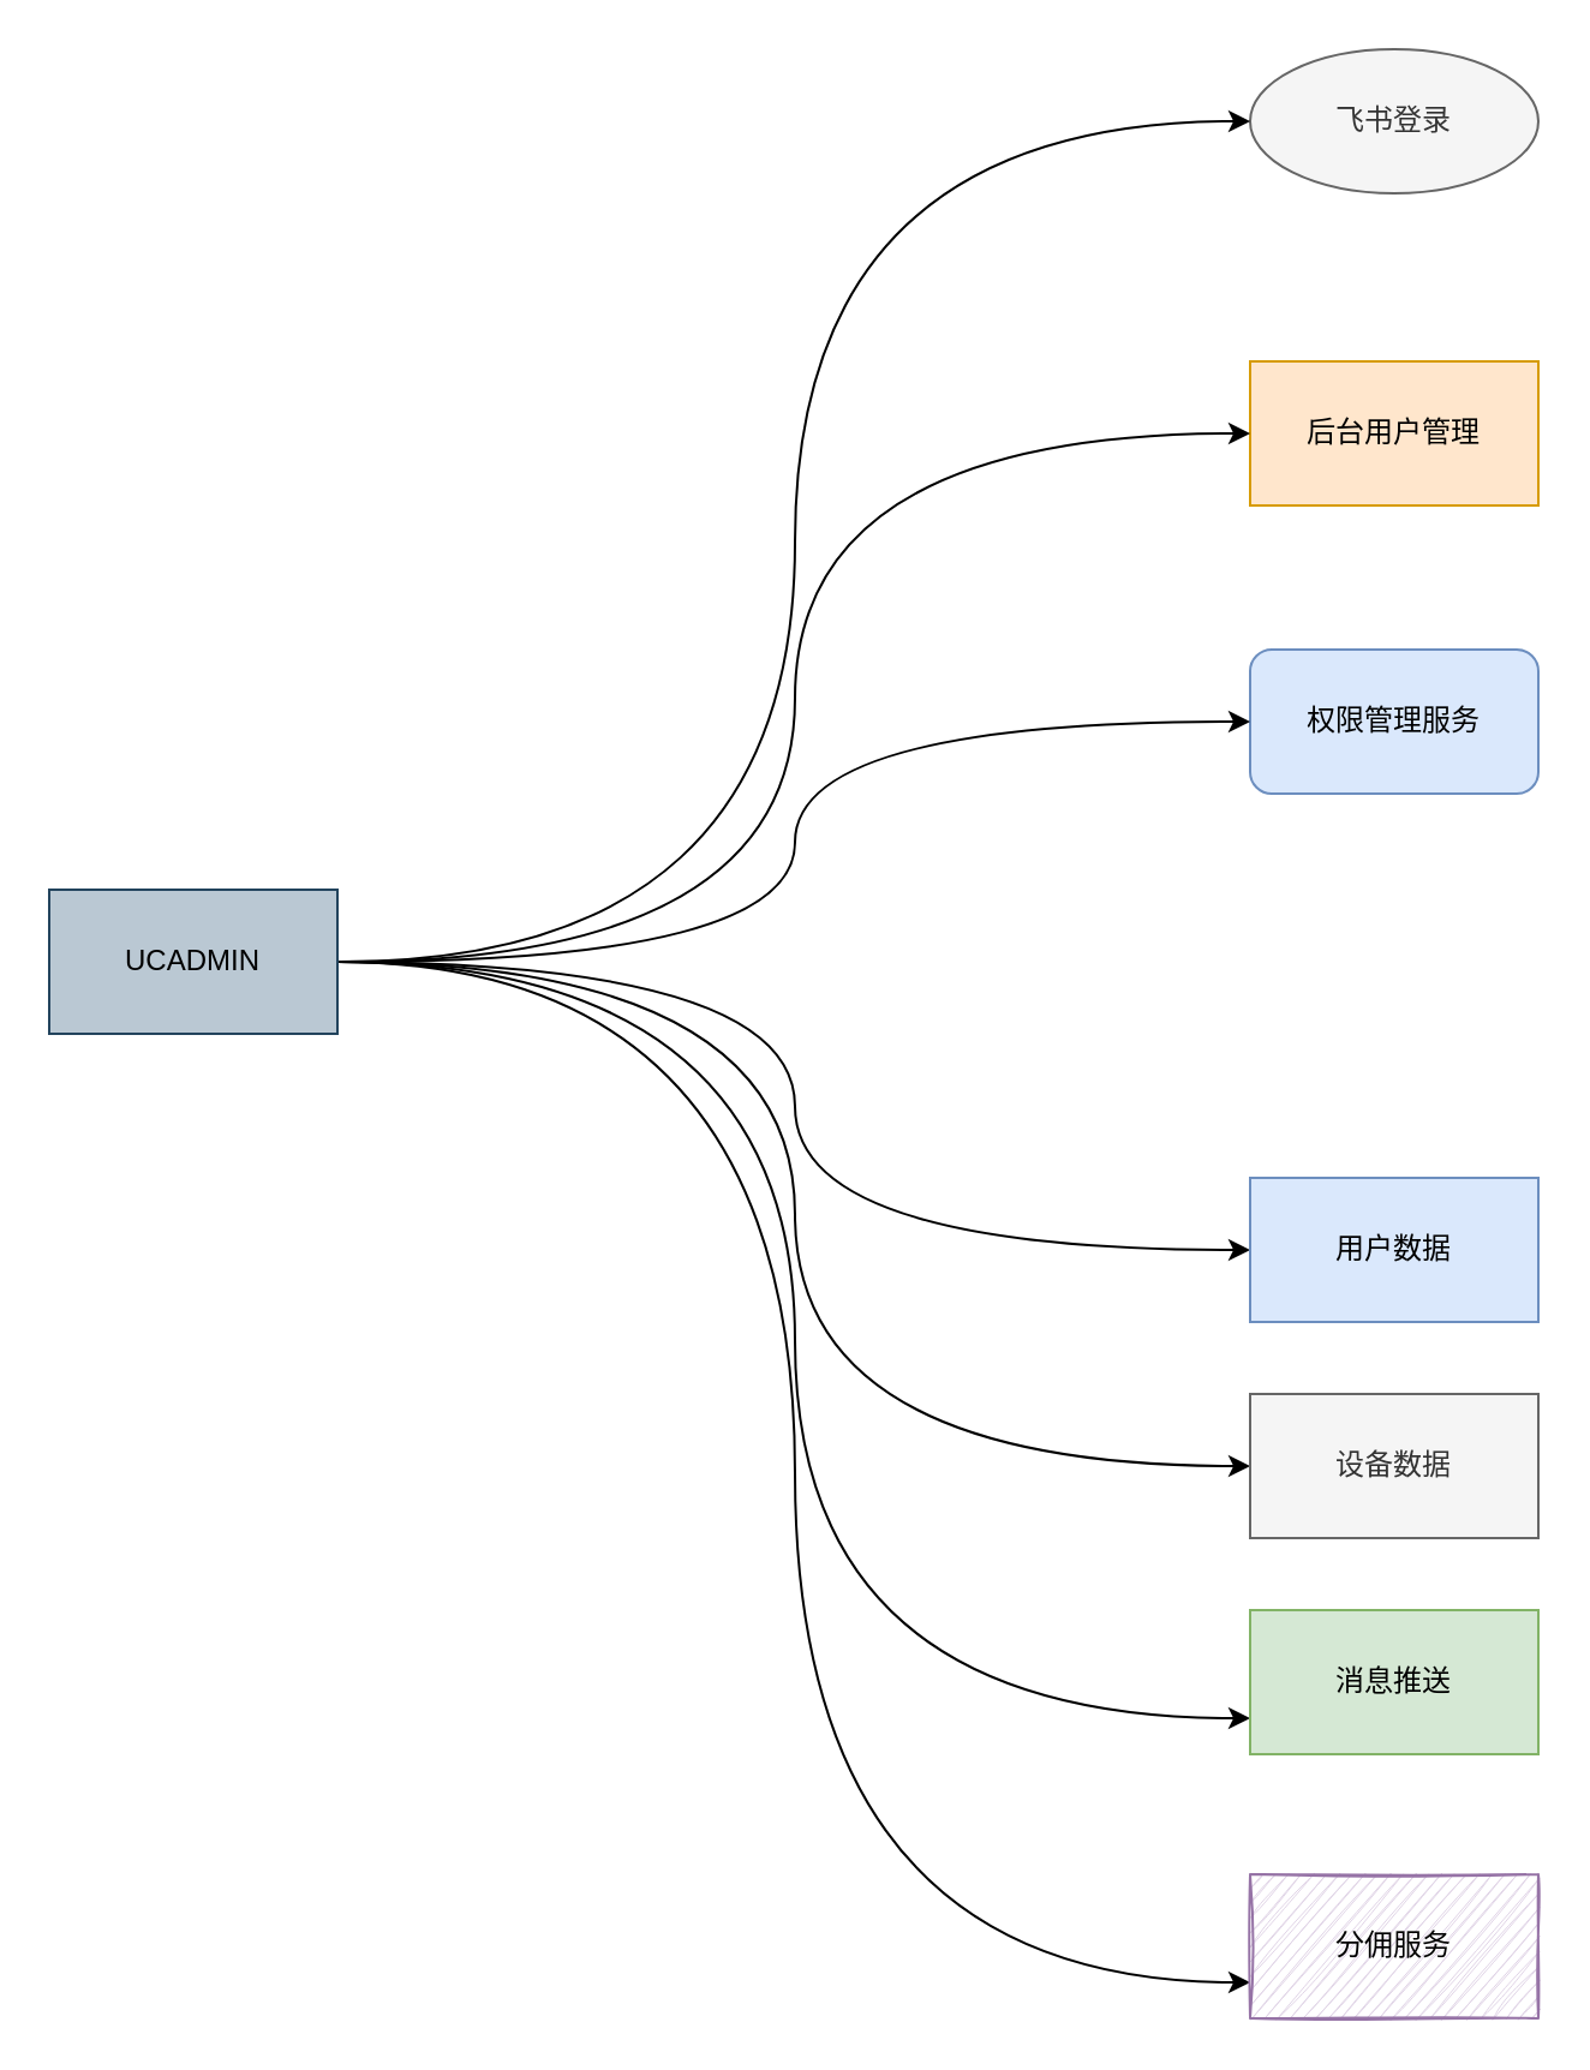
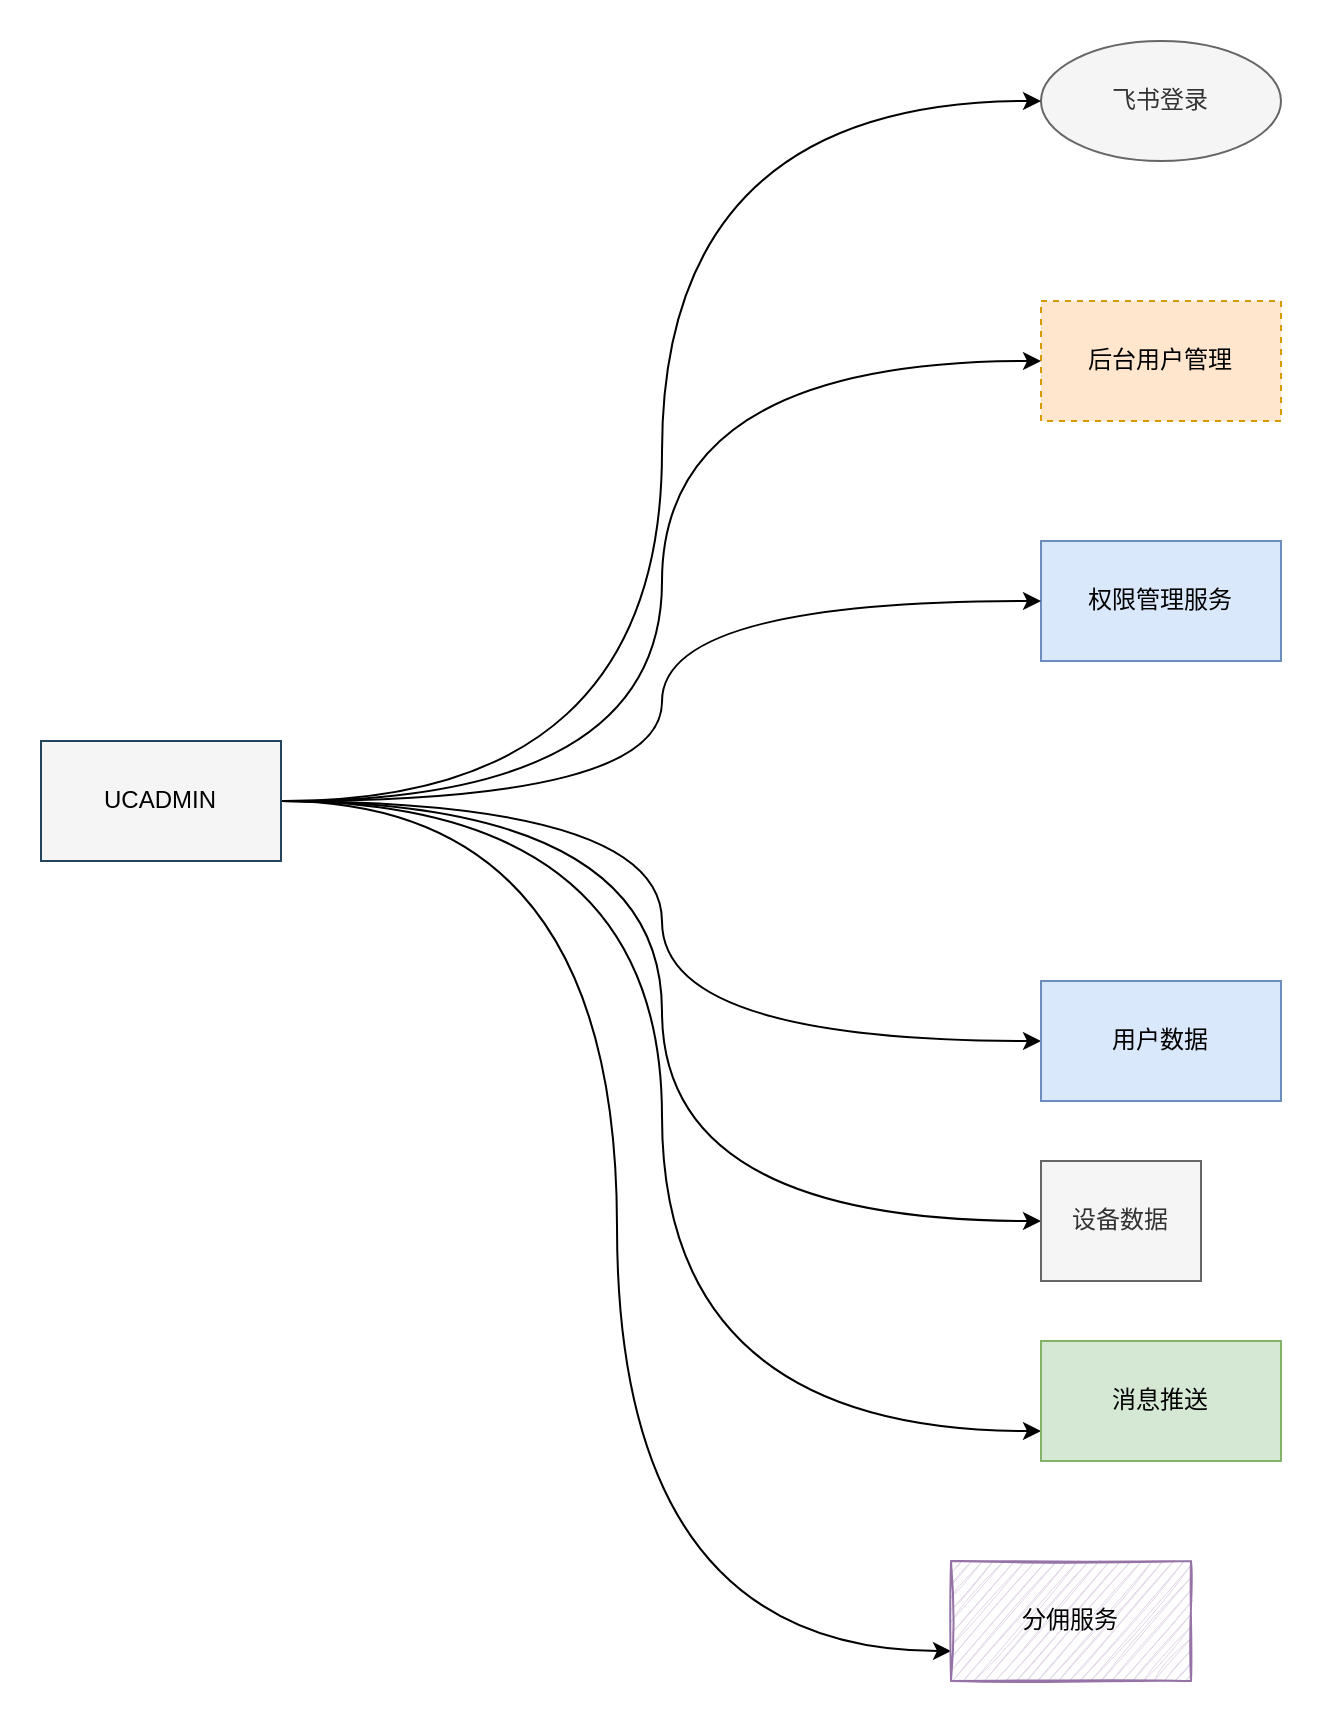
- <mxCell id="3" value="后台用户管理" style="rounded=0;whiteSpace=wrap;html=1;fillColor=#ffe6cc;strokeColor=#d79b00;" parent="1" vertex="1"><mxGeometry x="520" y="150" width="120" height="60" as="geometry" /></mxCell>
+ <mxCell id="3" value="后台用户管理" style="rounded=0;whiteSpace=wrap;html=1;fillColor=#ffe6cc;strokeColor=#d79b00;dashed=1;" parent="1" vertex="1"><mxGeometry x="520" y="150" width="120" height="60" as="geometry" /></mxCell>
- <mxCell id="4" value="权限管理服务" style="whiteSpace=wrap;html=1;fillColor=#dae8fc;strokeColor=#6c8ebf;rounded=1;" parent="1" vertex="1"><mxGeometry x="520" y="270" width="120" height="60" as="geometry" /></mxCell>
+ <mxCell id="4" value="权限管理服务" style="rounded=0;whiteSpace=wrap;html=1;fillColor=#dae8fc;strokeColor=#6c8ebf;" parent="1" vertex="1"><mxGeometry x="520" y="270" width="120" height="60" as="geometry" /></mxCell>
- <mxCell id="12" value="UCADMIN" style="rounded=0;whiteSpace=wrap;html=1;shadow=0;glass=0;sketch=0;fillColor=#bac8d3;strokeColor=#23445d;" parent="1" vertex="1"><mxGeometry x="20" y="370" width="120" height="60" as="geometry" /></mxCell>
+ <mxCell id="12" value="UCADMIN" style="rounded=0;whiteSpace=wrap;html=1;shadow=0;glass=0;sketch=0;fillColor=#f5f5f5;strokeColor=#23445d;" parent="1" vertex="1"><mxGeometry x="20" y="370" width="120" height="60" as="geometry" /></mxCell>
- <mxCell id="14" value="设备数据" style="rounded=0;whiteSpace=wrap;html=1;shadow=0;glass=0;sketch=0;fillColor=#f5f5f5;fontColor=#333333;strokeColor=#666666;" parent="1" vertex="1"><mxGeometry x="520" y="580" width="120" height="60" as="geometry" /></mxCell>
+ <mxCell id="14" value="设备数据" style="rounded=0;whiteSpace=wrap;html=1;shadow=0;glass=0;sketch=0;fillColor=#f5f5f5;fontColor=#333333;strokeColor=#666666;" parent="1" vertex="1"><mxGeometry x="520" y="580" width="80" height="60" as="geometry" /></mxCell>
- <mxCell id="16" value="分佣服务" style="rounded=0;whiteSpace=wrap;html=1;shadow=0;glass=0;sketch=1;fillColor=#e1d5e7;strokeColor=#9673a6;" parent="1" vertex="1"><mxGeometry x="520" y="780" width="120" height="60" as="geometry" /></mxCell>
+ <mxCell id="16" value="分佣服务" style="rounded=0;whiteSpace=wrap;html=1;shadow=0;glass=0;sketch=1;fillColor=#e1d5e7;strokeColor=#9673a6;" parent="1" vertex="1"><mxGeometry x="475" y="780" width="120" height="60" as="geometry" /></mxCell>
